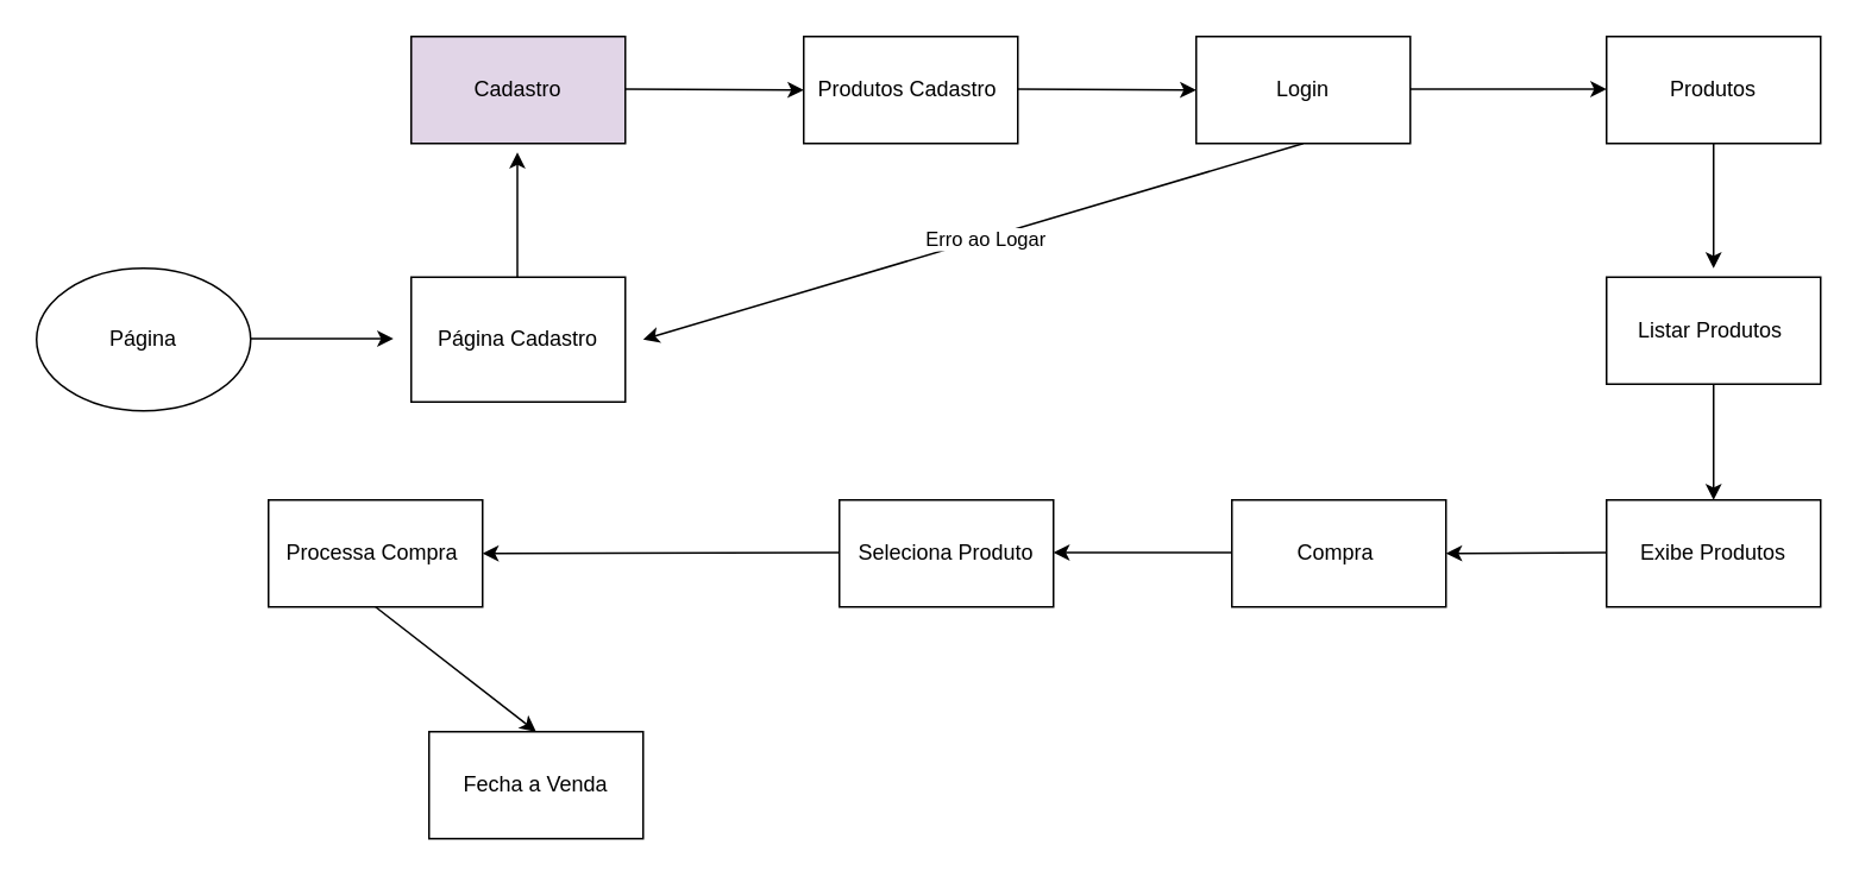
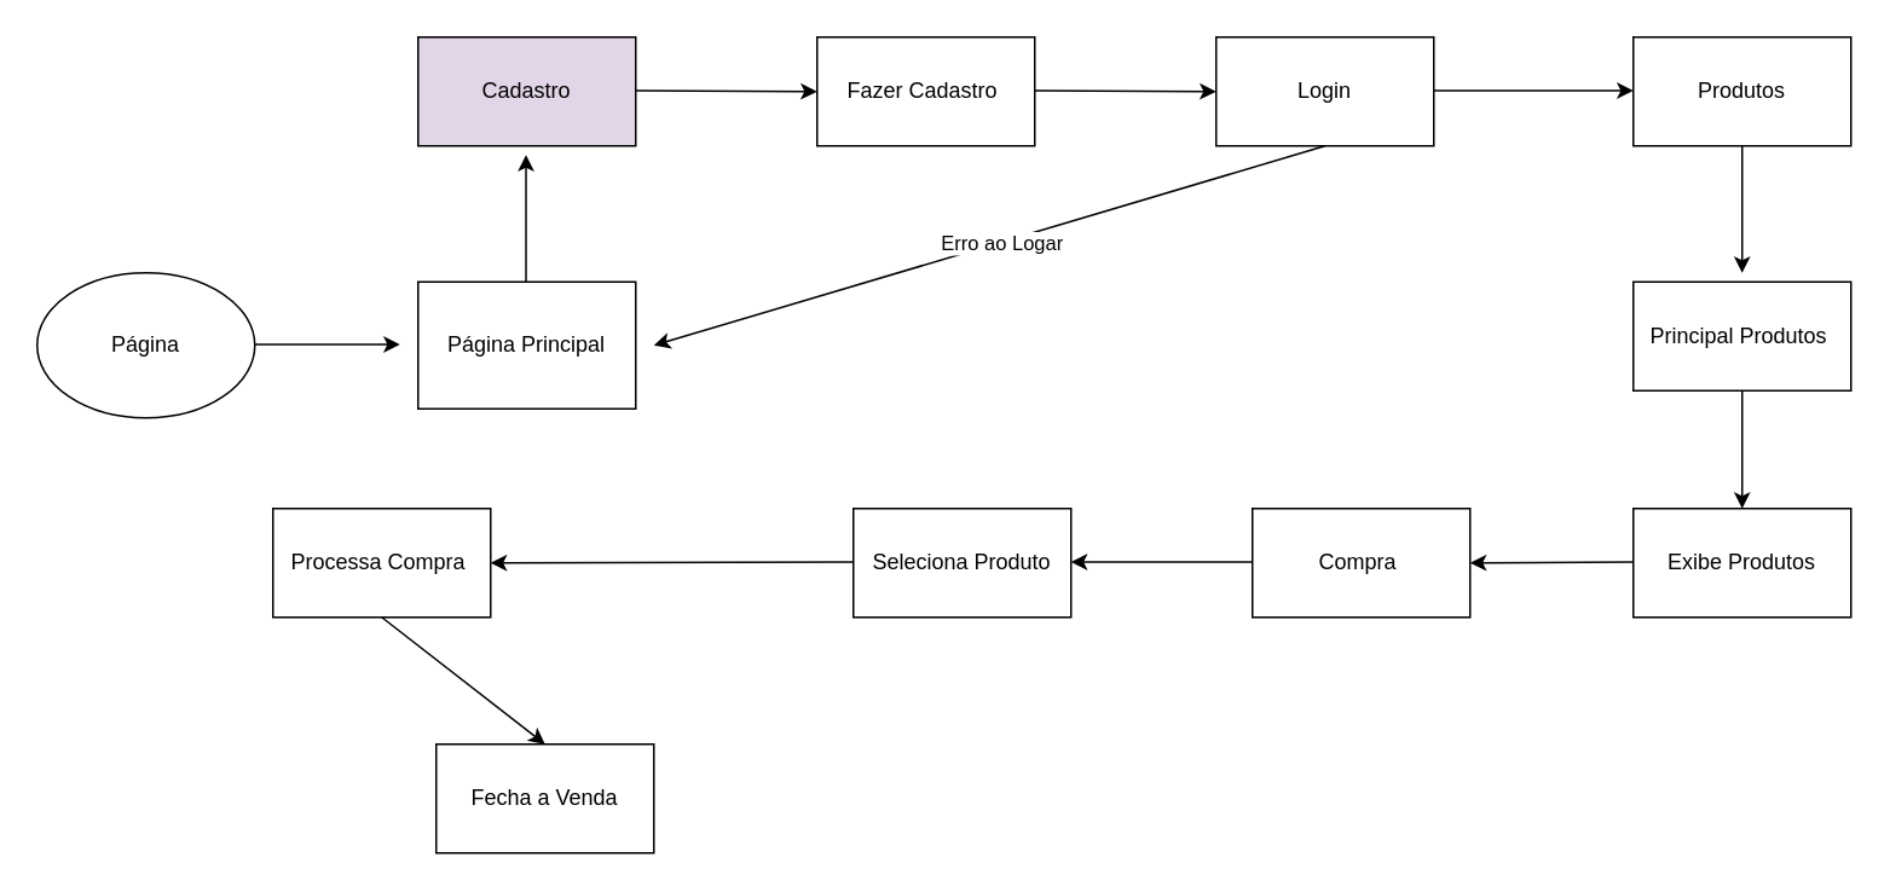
- <mxCell id="8" value="&lt;font style=&quot;vertical-align: inherit;&quot;&gt;&lt;font style=&quot;vertical-align: inherit;&quot;&gt;&lt;font style=&quot;vertical-align: inherit;&quot;&gt;&lt;font style=&quot;vertical-align: inherit;&quot;&gt;Produtos Cadastro&amp;nbsp;&lt;/font&gt;&lt;/font&gt;&lt;/font&gt;&lt;/font&gt;" style="rounded=0;whiteSpace=wrap;html=1;" vertex="1" parent="1"><mxGeometry x="450" y="20" width="120" height="60" as="geometry" /></mxCell>
+ <mxCell id="8" value="&lt;font style=&quot;vertical-align: inherit;&quot;&gt;&lt;font style=&quot;vertical-align: inherit;&quot;&gt;&lt;font style=&quot;vertical-align: inherit;&quot;&gt;&lt;font style=&quot;vertical-align: inherit;&quot;&gt;Fazer Cadastro&amp;nbsp;&lt;/font&gt;&lt;/font&gt;&lt;/font&gt;&lt;/font&gt;" style="rounded=0;whiteSpace=wrap;html=1;" vertex="1" parent="1"><mxGeometry x="450" y="20" width="120" height="60" as="geometry" /></mxCell>
- <mxCell id="16" value="Listar Produtos&amp;nbsp;" style="rounded=0;whiteSpace=wrap;html=1;" vertex="1" parent="1"><mxGeometry x="900" y="155" width="120" height="60" as="geometry" /></mxCell>
+ <mxCell id="16" value="Principal Produtos&amp;nbsp;" style="rounded=0;whiteSpace=wrap;html=1;" vertex="1" parent="1"><mxGeometry x="900" y="155" width="120" height="60" as="geometry" /></mxCell>
- <mxCell id="3" value="&lt;font style=&quot;vertical-align: inherit;&quot;&gt;&lt;font style=&quot;vertical-align: inherit;&quot;&gt;Página Cadastro&lt;/font&gt;&lt;/font&gt;" style="rounded=0;whiteSpace=wrap;html=1;" vertex="1" parent="1"><mxGeometry x="230" y="155" width="120" height="70" as="geometry" /></mxCell>
+ <mxCell id="3" value="&lt;font style=&quot;vertical-align: inherit;&quot;&gt;&lt;font style=&quot;vertical-align: inherit;&quot;&gt;Página Principal&lt;/font&gt;&lt;/font&gt;" style="rounded=0;whiteSpace=wrap;html=1;" vertex="1" parent="1"><mxGeometry x="230" y="155" width="120" height="70" as="geometry" /></mxCell>
